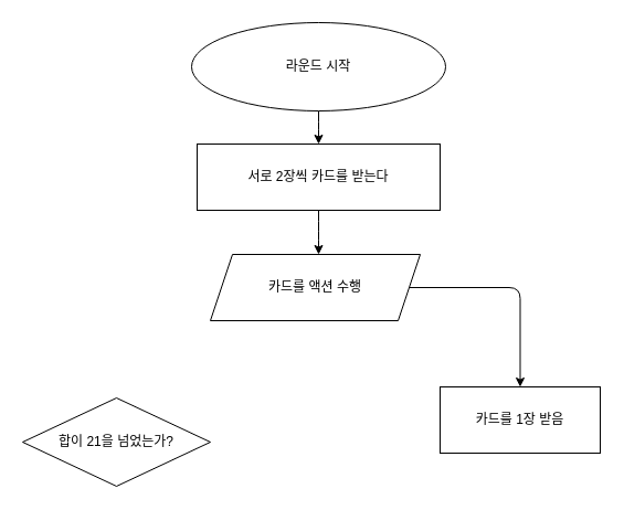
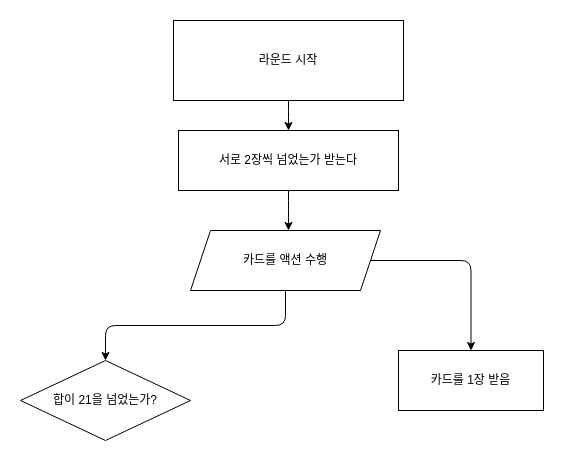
- <mxCell id="3" value="라운드 시작" style="ellipse;whiteSpace=wrap;html=1;rounded=0;sketch=0;" vertex="1" parent="1"><mxGeometry x="173" y="20" width="230" height="80" as="geometry" /></mxCell>
+ <mxCell id="3" value="라운드 시작" style="whiteSpace=wrap;html=1;sketch=0;rounded=0;" vertex="1" parent="1"><mxGeometry x="173" y="20" width="230" height="80" as="geometry" /></mxCell>
- <mxCell id="5" value="서로 2장씩 카드를 받는다" style="rounded=0;whiteSpace=wrap;html=1;sketch=0;" vertex="1" parent="1"><mxGeometry x="178" y="130" width="220" height="60" as="geometry" /></mxCell>
+ <mxCell id="5" value="서로 2장씩 넘었는가 받는다" style="rounded=0;whiteSpace=wrap;html=1;sketch=0;" vertex="1" parent="1"><mxGeometry x="178" y="130" width="220" height="60" as="geometry" /></mxCell>
+ <mxCell id="7" value="" style="edgeStyle=orthogonalEdgeStyle;curved=0;rounded=1;sketch=0;orthogonalLoop=1;jettySize=auto;html=1;" edge="1" parent="1" source="8" target="10"><mxGeometry relative="1" as="geometry" /></mxCell>
